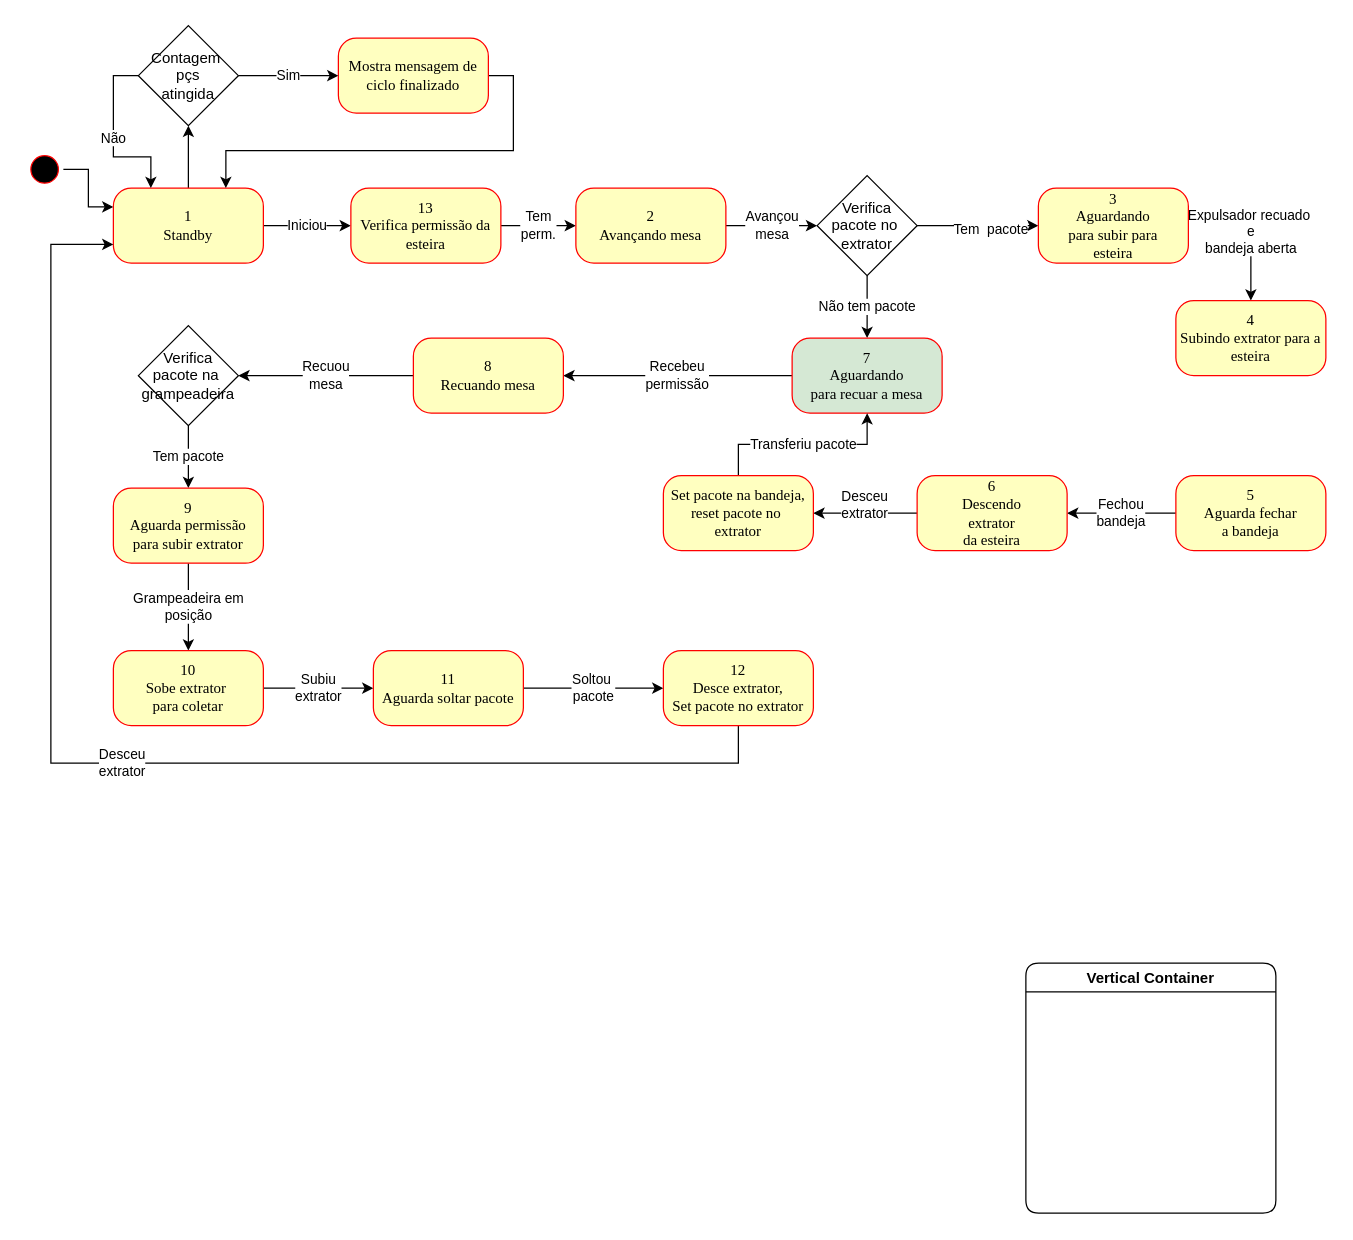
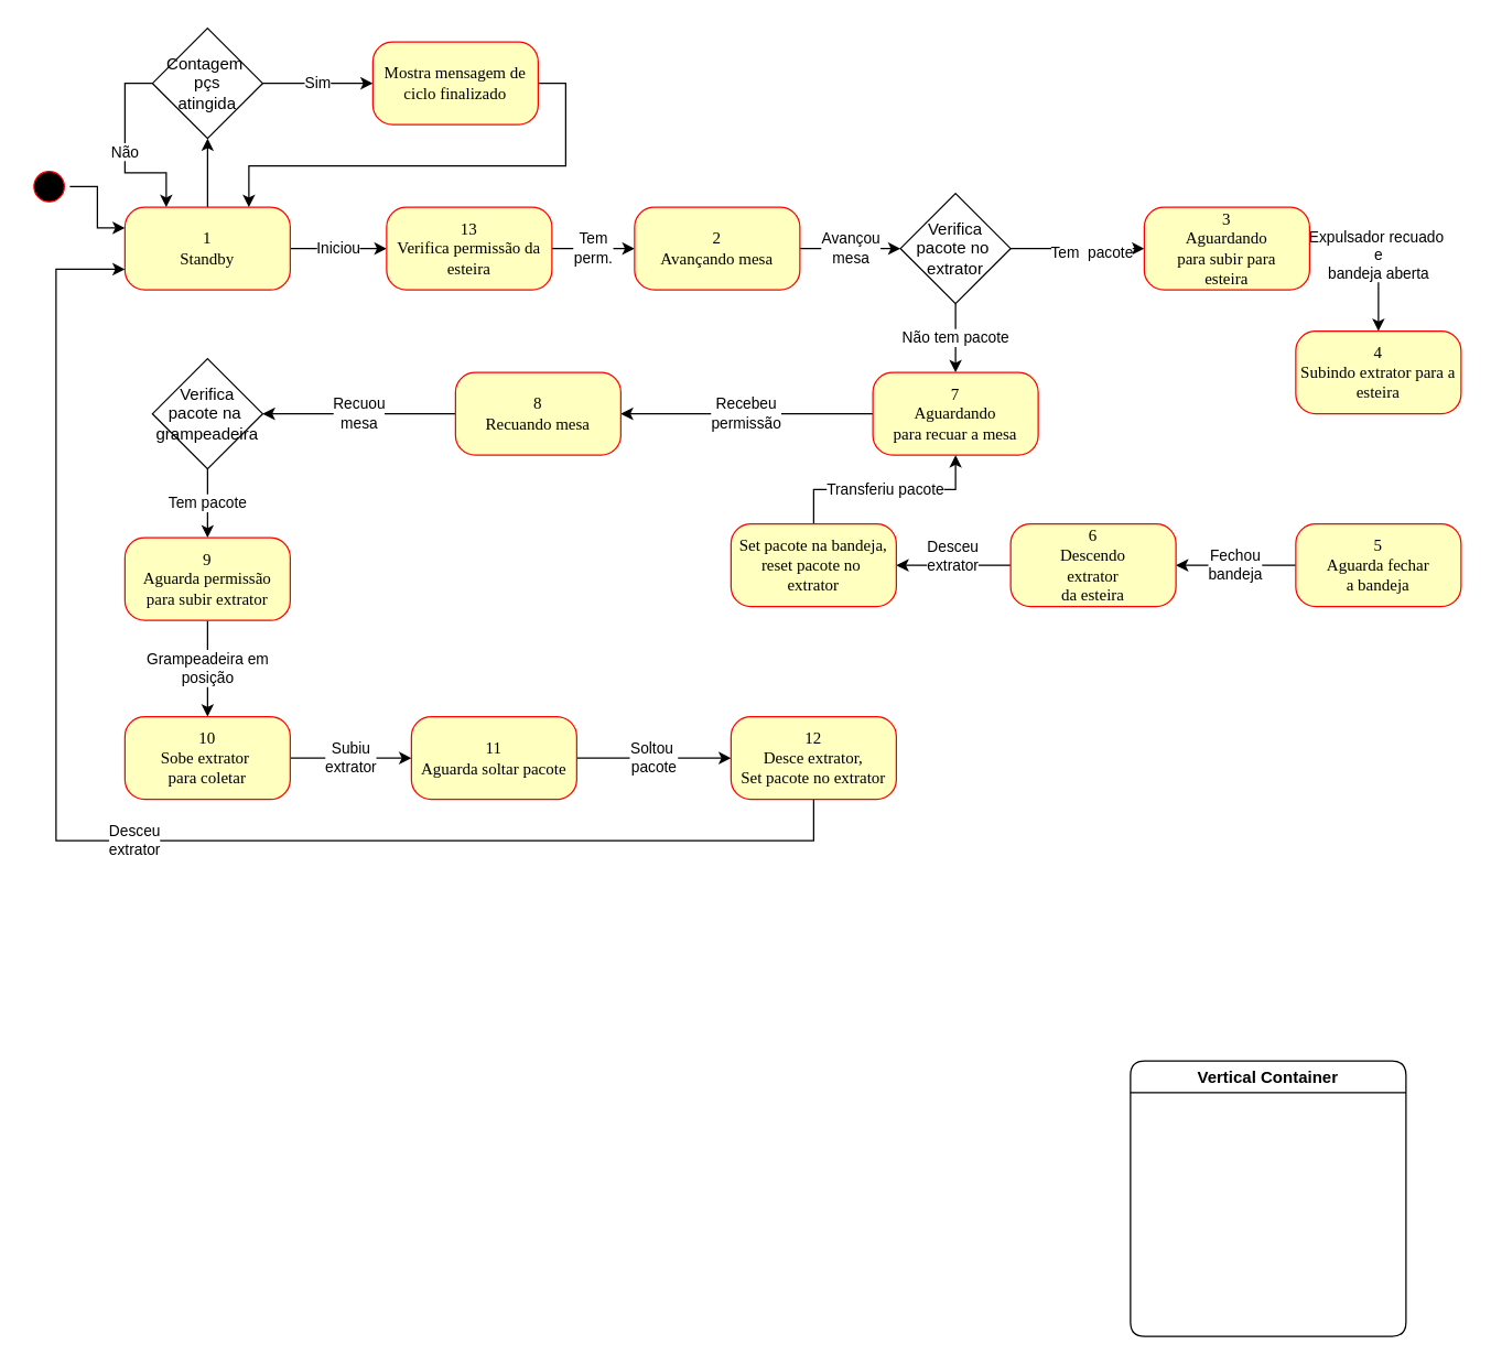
- <mxCell id="17" value="7&lt;br&gt;Aguardando&lt;br&gt;para recuar a mesa" style="rounded=1;whiteSpace=wrap;html=1;arcSize=24;fillColor=#d5e8d4;strokeColor=#ff0000;shadow=0;comic=0;labelBackgroundColor=none;fontFamily=Verdana;fontSize=12;fontColor=#000000;align=center;" parent="1" vertex="1"><mxGeometry x="633" y="270" width="120" height="60" as="geometry" /></mxCell>
+ <mxCell id="17" value="7&lt;br&gt;Aguardando&lt;br&gt;para recuar a mesa" style="rounded=1;whiteSpace=wrap;html=1;arcSize=24;fillColor=#ffffc0;strokeColor=#ff0000;shadow=0;comic=0;labelBackgroundColor=none;fontFamily=Verdana;fontSize=12;fontColor=#000000;align=center;" parent="1" vertex="1"><mxGeometry x="633" y="270" width="120" height="60" as="geometry" /></mxCell>
